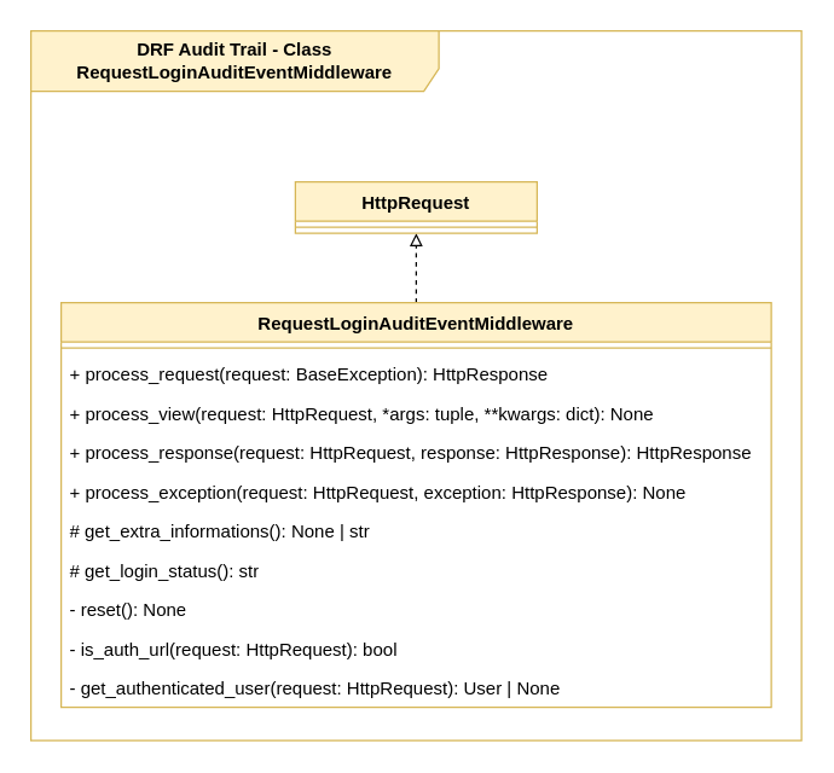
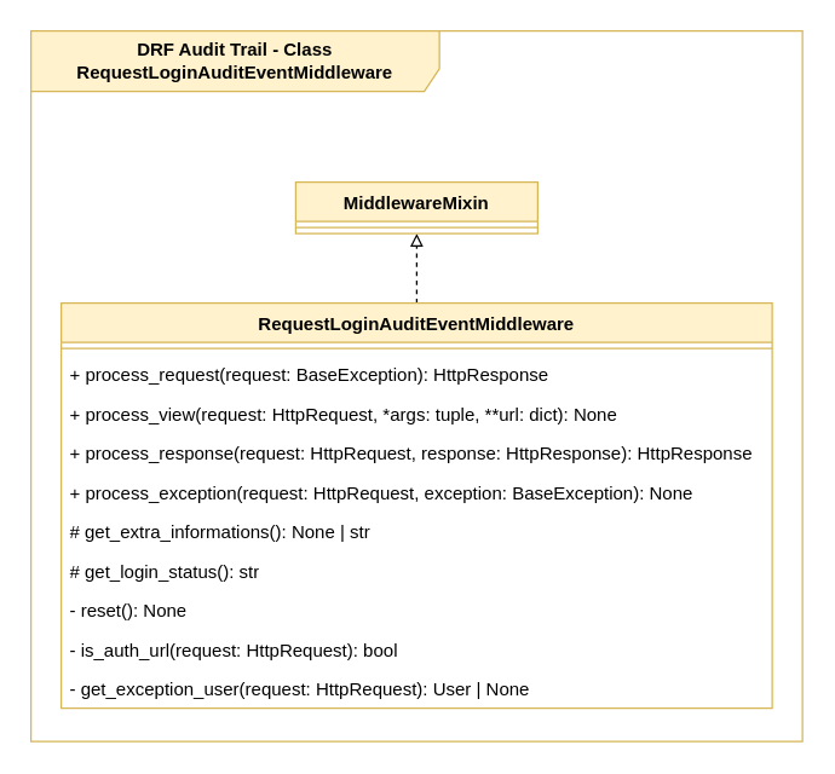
- <mxCell id="4" value="&lt;b&gt;HttpRequest&lt;/b&gt;" style="swimlane;fontStyle=1;align=center;verticalAlign=top;childLayout=stackLayout;horizontal=1;startSize=26;horizontalStack=0;resizeParent=1;resizeParentMax=0;resizeLast=0;collapsible=1;marginBottom=0;whiteSpace=wrap;html=1;fillColor=#fff2cc;strokeColor=#d6b656;" parent="2" vertex="1"><mxGeometry x="175" y="100" width="160" height="34" as="geometry" /></mxCell>
+ <mxCell id="4" value="&lt;b&gt;MiddlewareMixin&lt;/b&gt;" style="swimlane;fontStyle=1;align=center;verticalAlign=top;childLayout=stackLayout;horizontal=1;startSize=26;horizontalStack=0;resizeParent=1;resizeParentMax=0;resizeLast=0;collapsible=1;marginBottom=0;whiteSpace=wrap;html=1;fillColor=#fff2cc;strokeColor=#d6b656;" parent="2" vertex="1"><mxGeometry x="175" y="100" width="160" height="34" as="geometry" /></mxCell>
- <mxCell id="9" value="+ process_view(request: HttpRequest, *args: tuple, **kwargs: dict): None" style="text;strokeColor=none;fillColor=none;align=left;verticalAlign=top;spacingLeft=4;spacingRight=4;overflow=hidden;rotatable=0;points=[[0,0.5],[1,0.5]];portConstraint=eastwest;whiteSpace=wrap;html=1;" parent="6" vertex="1"><mxGeometry y="60" width="470" height="26" as="geometry" /></mxCell>
+ <mxCell id="9" value="+ process_view(request: HttpRequest, *args: tuple, **url: dict): None" style="text;strokeColor=none;fillColor=none;align=left;verticalAlign=top;spacingLeft=4;spacingRight=4;overflow=hidden;rotatable=0;points=[[0,0.5],[1,0.5]];portConstraint=eastwest;whiteSpace=wrap;html=1;" parent="6" vertex="1"><mxGeometry y="60" width="470" height="26" as="geometry" /></mxCell>
- <mxCell id="11" value="+ process_exception(request: HttpRequest, exception: HttpResponse): None" style="text;strokeColor=none;fillColor=none;align=left;verticalAlign=top;spacingLeft=4;spacingRight=4;overflow=hidden;rotatable=0;points=[[0,0.5],[1,0.5]];portConstraint=eastwest;whiteSpace=wrap;html=1;" parent="6" vertex="1"><mxGeometry y="112" width="470" height="26" as="geometry" /></mxCell>
+ <mxCell id="11" value="+ process_exception(request: HttpRequest, exception: BaseException): None" style="text;strokeColor=none;fillColor=none;align=left;verticalAlign=top;spacingLeft=4;spacingRight=4;overflow=hidden;rotatable=0;points=[[0,0.5],[1,0.5]];portConstraint=eastwest;whiteSpace=wrap;html=1;" parent="6" vertex="1"><mxGeometry y="112" width="470" height="26" as="geometry" /></mxCell>
- <mxCell id="16" value="- get_authenticated_user(request: HttpRequest): User | None" style="text;strokeColor=none;fillColor=none;align=left;verticalAlign=top;spacingLeft=4;spacingRight=4;overflow=hidden;rotatable=0;points=[[0,0.5],[1,0.5]];portConstraint=eastwest;whiteSpace=wrap;html=1;" parent="6" vertex="1"><mxGeometry y="242" width="470" height="26" as="geometry" /></mxCell>
+ <mxCell id="16" value="- get_exception_user(request: HttpRequest): User | None" style="text;strokeColor=none;fillColor=none;align=left;verticalAlign=top;spacingLeft=4;spacingRight=4;overflow=hidden;rotatable=0;points=[[0,0.5],[1,0.5]];portConstraint=eastwest;whiteSpace=wrap;html=1;" parent="6" vertex="1"><mxGeometry y="242" width="470" height="26" as="geometry" /></mxCell>
